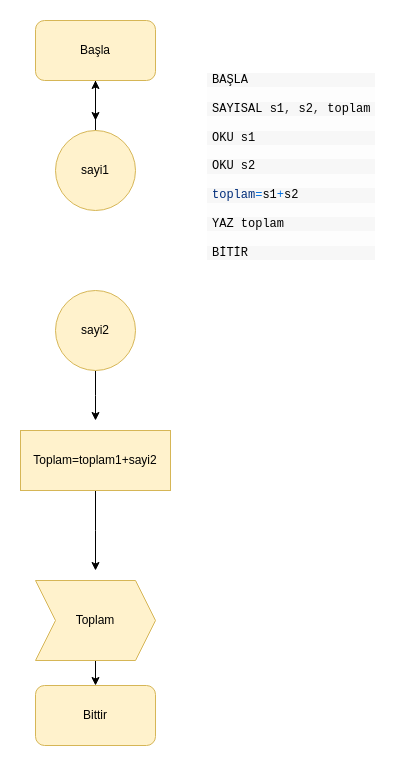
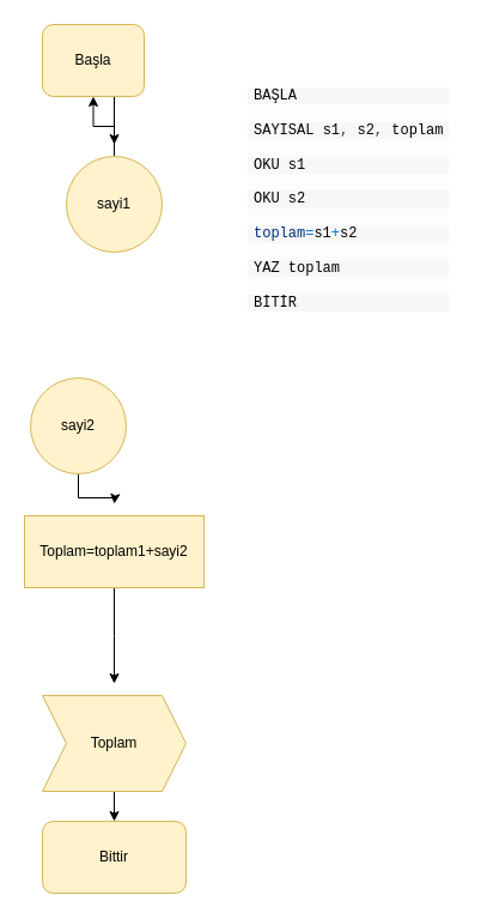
- <mxCell id="3" value="Başla" style="rounded=1;whiteSpace=wrap;html=1;fillColor=#fff2cc;strokeColor=#d6b656;" vertex="1" parent="1"><mxGeometry x="35" y="20" width="120" height="60" as="geometry" /></mxCell>
+ <mxCell id="3" value="Başla" style="rounded=1;whiteSpace=wrap;html=1;fillColor=#fff2cc;strokeColor=#d6b656;" vertex="1" parent="1"><mxGeometry x="35" y="20" width="85" height="60" as="geometry" /></mxCell>
- <mxCell id="7" value="sayi2" style="ellipse;whiteSpace=wrap;html=1;aspect=fixed;fillColor=#fff2cc;strokeColor=#d6b656;" vertex="1" parent="1"><mxGeometry x="55" y="290" width="80" height="80" as="geometry" /></mxCell>
+ <mxCell id="7" value="sayi2" style="ellipse;whiteSpace=wrap;html=1;aspect=fixed;fillColor=#fff2cc;strokeColor=#d6b656;" vertex="1" parent="1"><mxGeometry x="25" y="315" width="80" height="80" as="geometry" /></mxCell>
